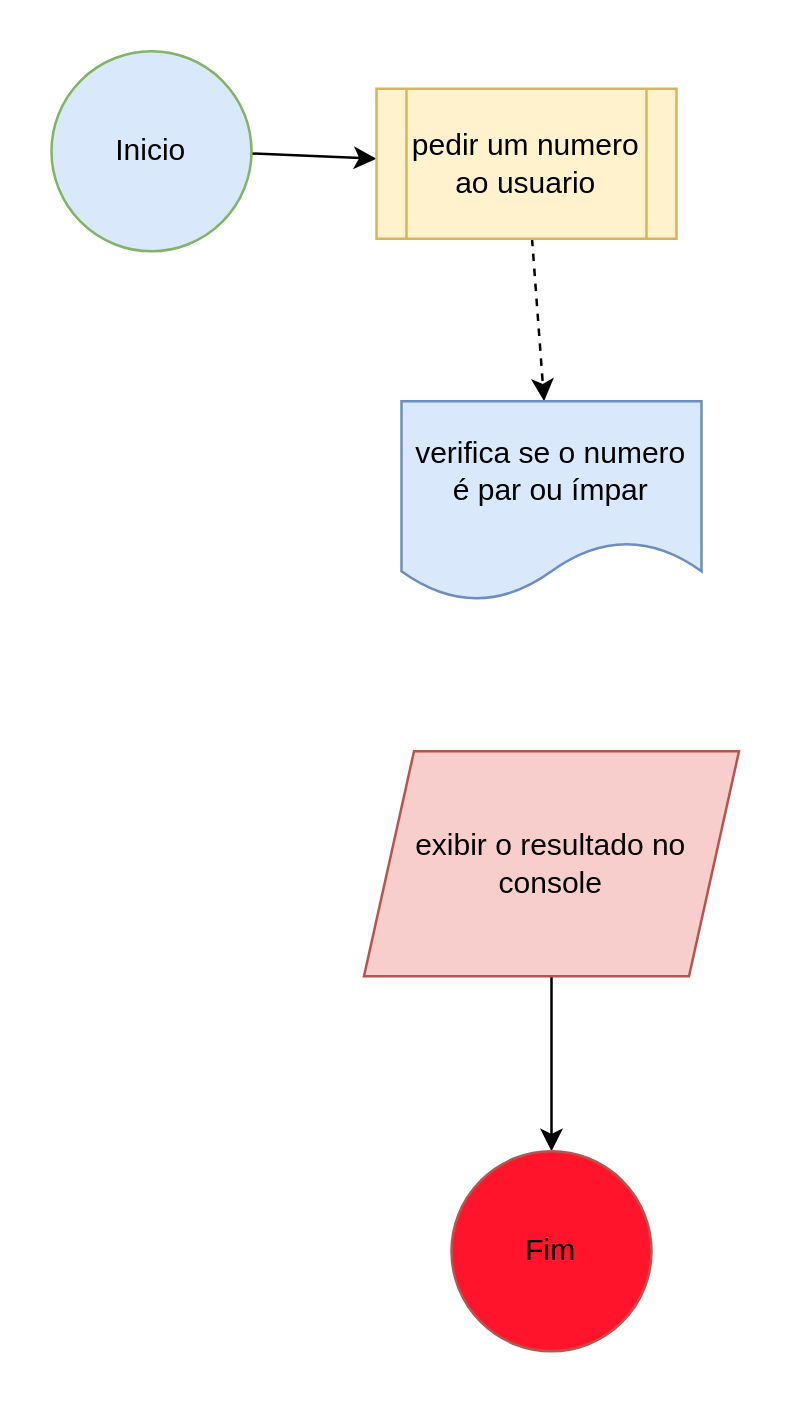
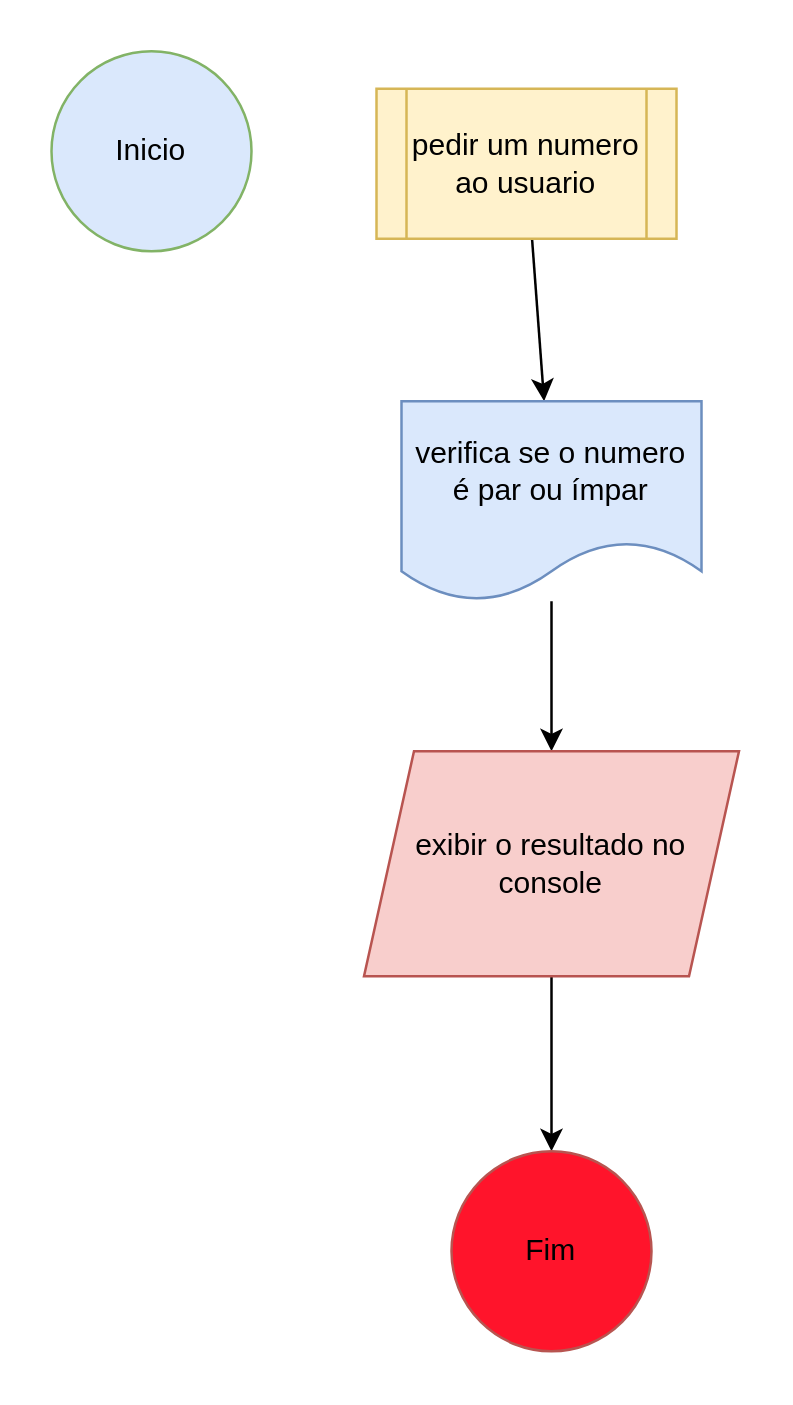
- <mxCell id="2" value="" style="edgeStyle=none;html=1;" edge="1" parent="1" source="3" target="5"><mxGeometry relative="1" as="geometry" /></mxCell>
- <mxCell id="4" value="" style="edgeStyle=none;html=1;dashed=1;" edge="1" parent="1" source="5" target="7"><mxGeometry relative="1" as="geometry" /></mxCell>
+ <mxCell id="4" value="" style="edgeStyle=none;html=1;" edge="1" parent="1" source="5" target="7"><mxGeometry relative="1" as="geometry" /></mxCell>
+ <mxCell id="6" value="" style="edgeStyle=none;html=1;" edge="1" parent="1" source="7" target="9"><mxGeometry relative="1" as="geometry" /></mxCell>
